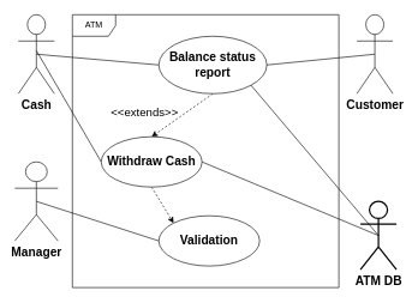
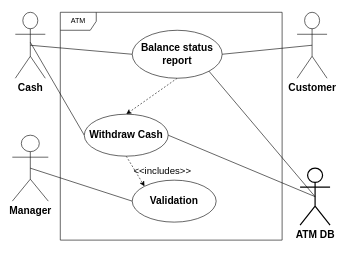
- <mxCell id="18" value="&lt;font style=&quot;font-size: 16px;&quot;&gt;&amp;lt;&amp;lt;extends&amp;gt;&amp;gt;&lt;/font&gt;" style="text;html=1;align=center;verticalAlign=middle;resizable=0;points=[];autosize=1;strokeColor=none;fillColor=none;" vertex="1" parent="1"><mxGeometry x="140" y="140" width="120" height="30" as="geometry" /></mxCell>
+ <mxCell id="19" value="&lt;font style=&quot;font-size: 16px;&quot;&gt;&amp;lt;&amp;lt;includes&amp;gt;&amp;gt;&lt;/font&gt;" style="text;html=1;align=center;verticalAlign=middle;resizable=0;points=[];autosize=1;strokeColor=none;fillColor=none;" vertex="1" parent="1"><mxGeometry x="210" y="270" width="120" height="30" as="geometry" /></mxCell>
